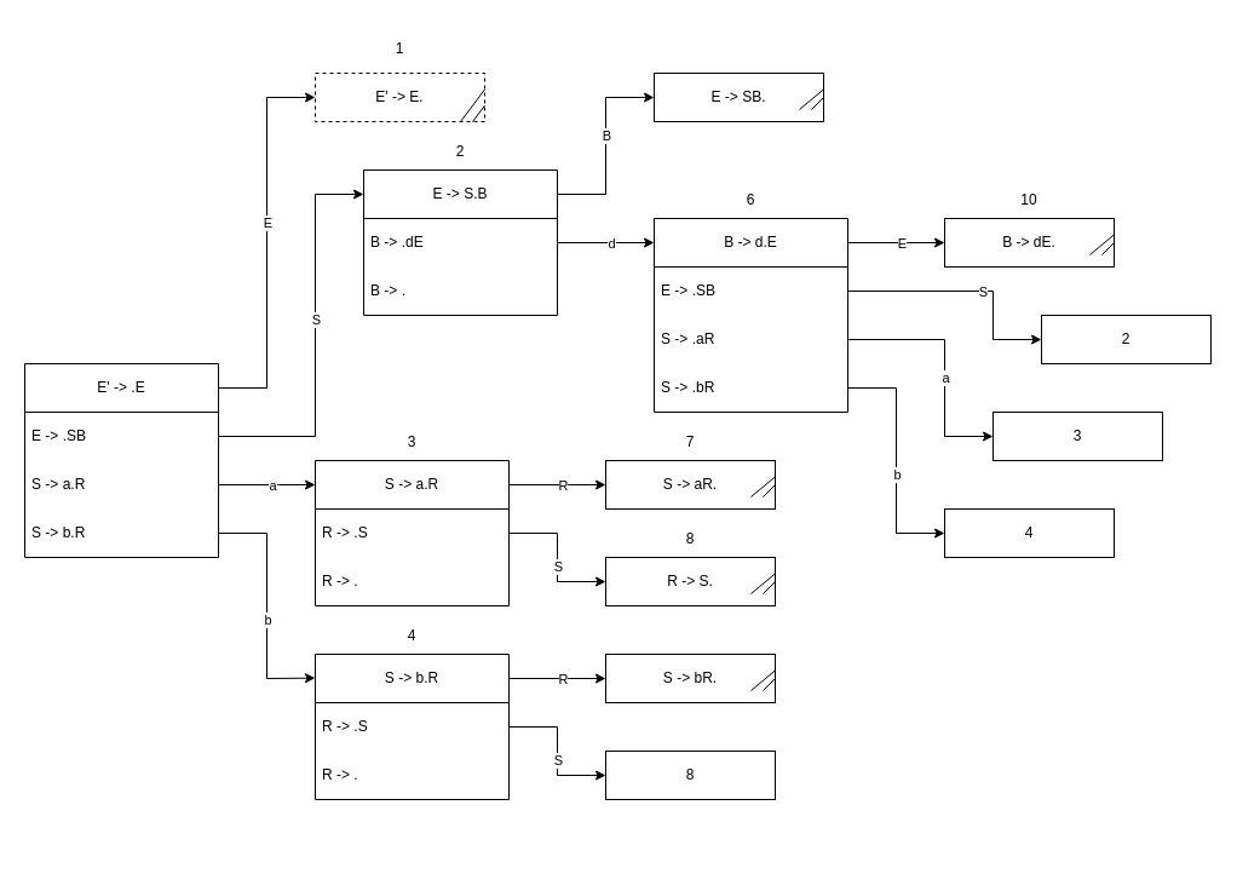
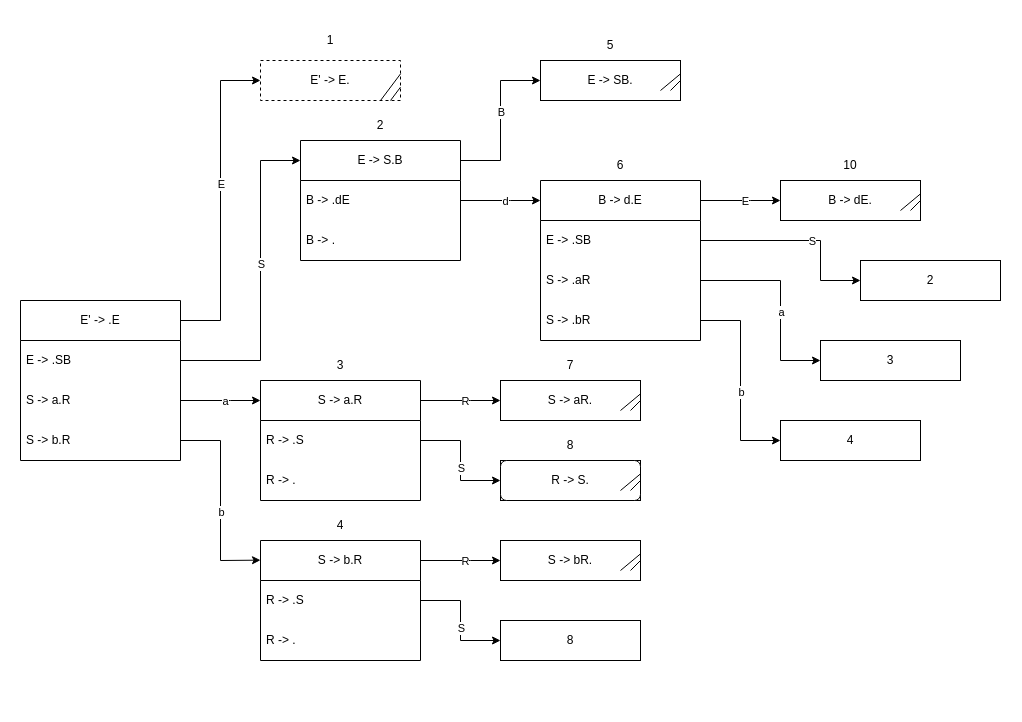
+ <mxCell id="33" value="5" style="text;strokeColor=none;fillColor=none;align=center;verticalAlign=middle;spacingLeft=4;spacingRight=4;overflow=hidden;points=[[0,0.5],[1,0.5]];portConstraint=eastwest;rotatable=0;whiteSpace=wrap;html=1;" parent="31" vertex="1"><mxGeometry width="140" height="30" as="geometry" /></mxCell>
- <mxCell id="92" value="R -&amp;gt; S." style="rounded=0;whiteSpace=wrap;html=1;" vertex="1" parent="91"><mxGeometry y="30" width="140" height="40" as="geometry" /></mxCell>
+ <mxCell id="92" value="R -&amp;gt; S." style="whiteSpace=wrap;html=1;rounded=1;" vertex="1" parent="91"><mxGeometry y="30" width="140" height="40" as="geometry" /></mxCell>
